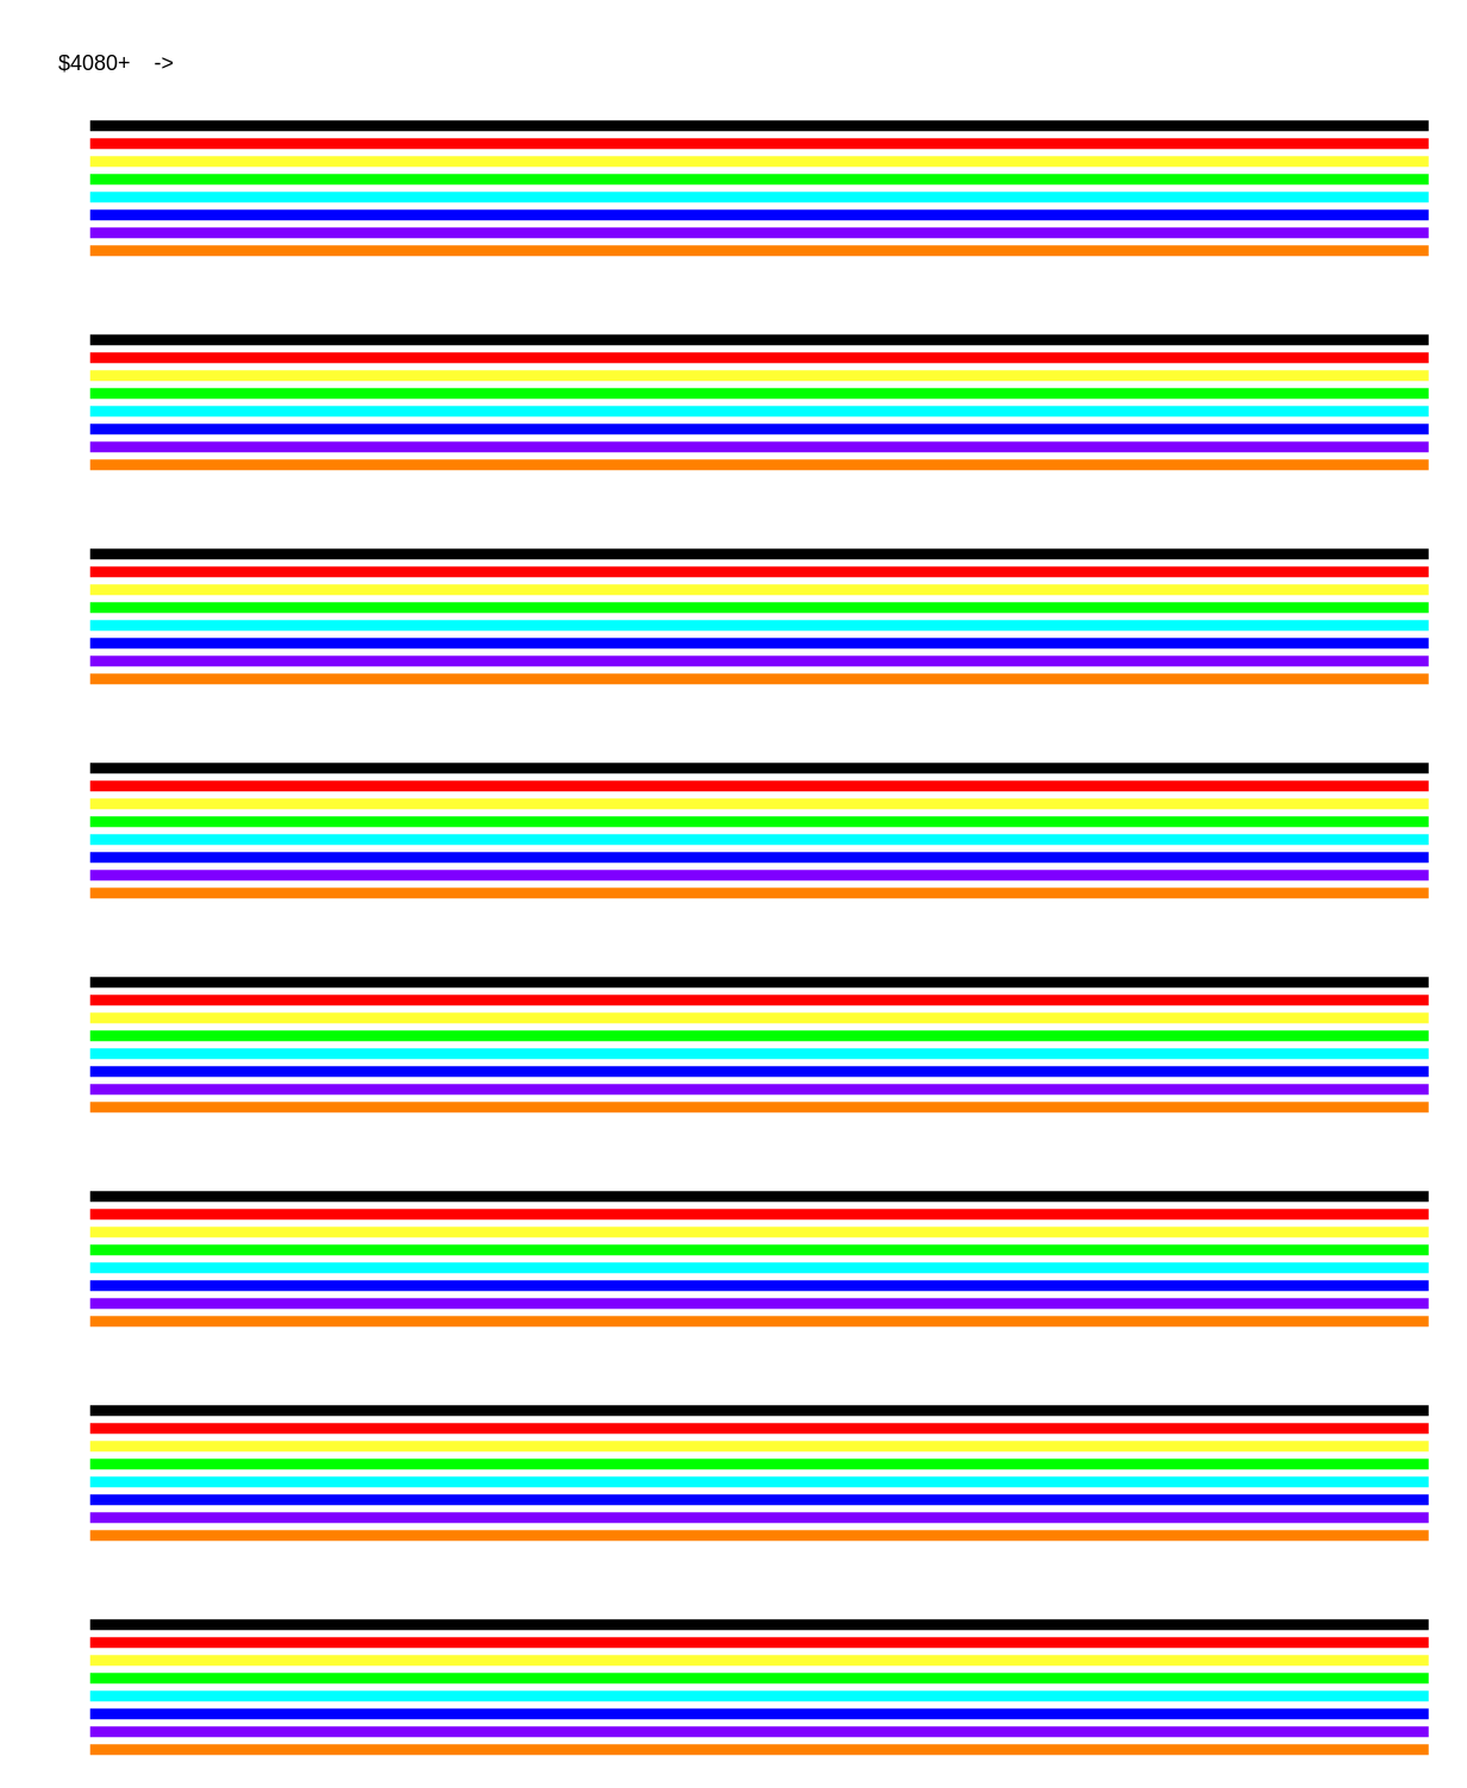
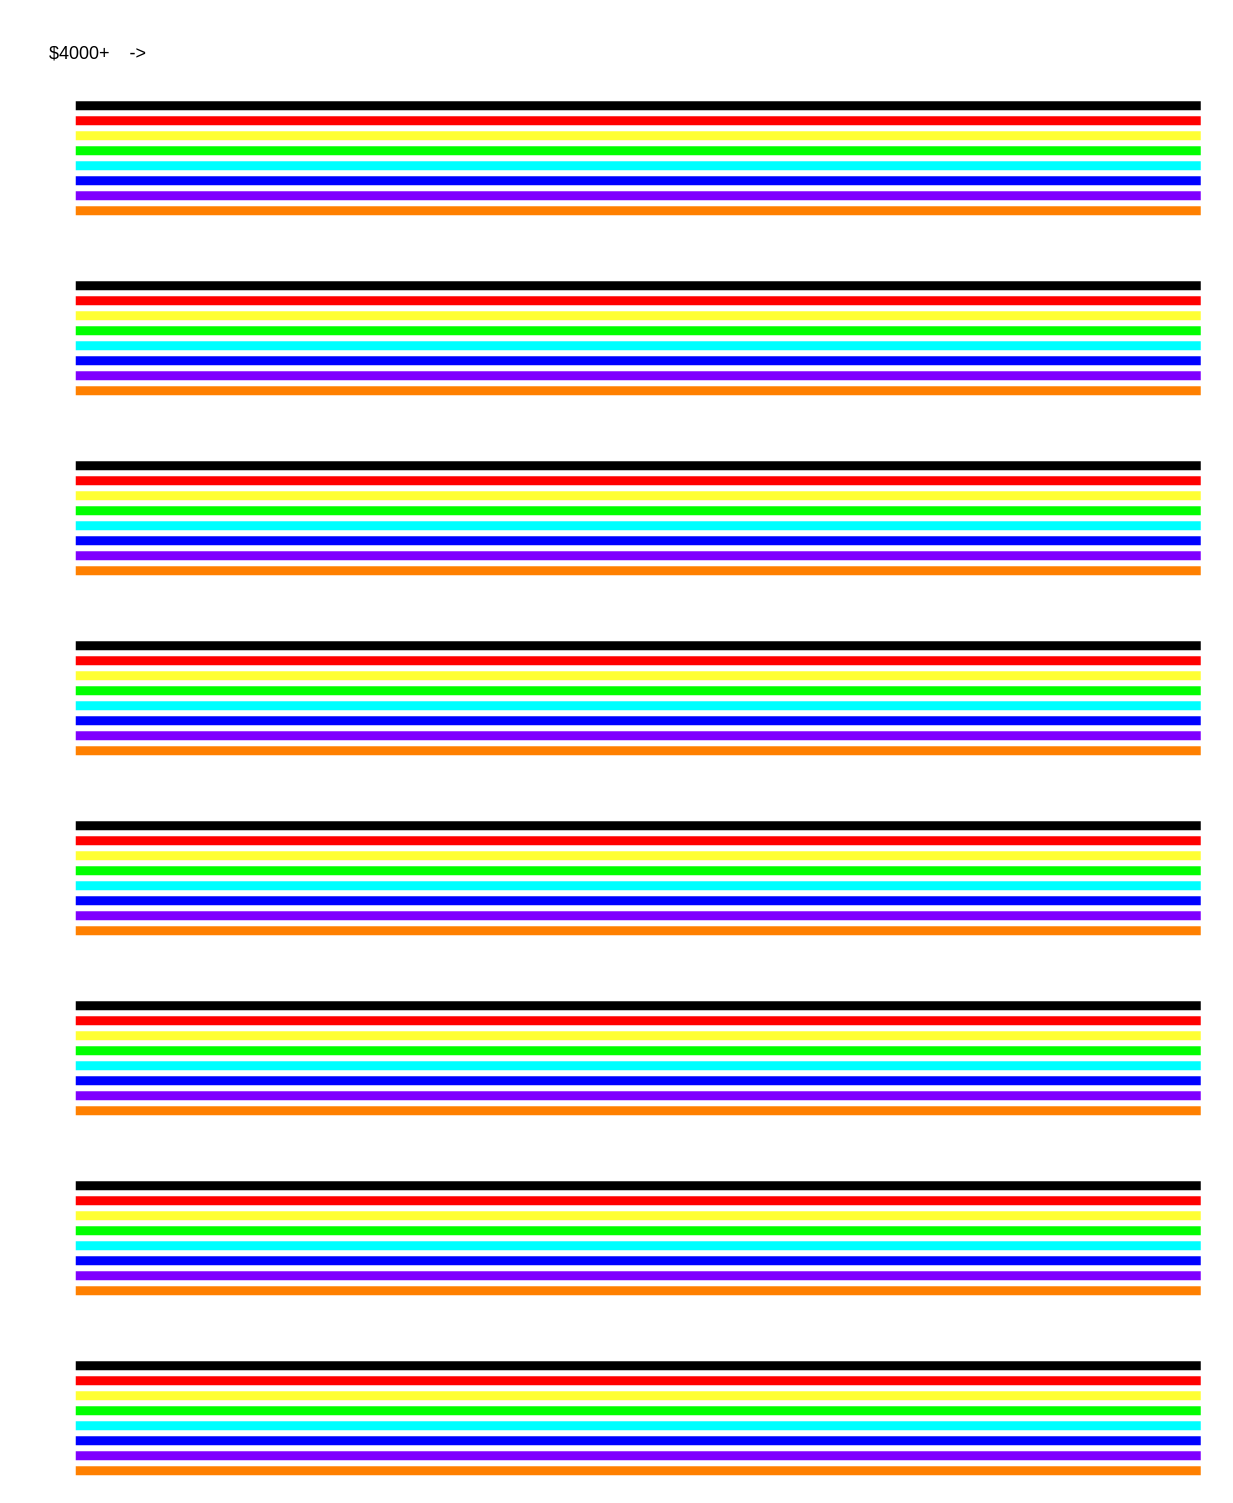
- <mxCell id="2" value="$4080+&amp;nbsp; &amp;nbsp; -&amp;gt;" style="text;html=1;align=center;verticalAlign=middle;whiteSpace=wrap;rounded=0;" vertex="1" parent="1"><mxGeometry x="20" y="20" width="90" height="30" as="geometry" /></mxCell>
+ <mxCell id="2" value="$4000+&amp;nbsp; &amp;nbsp; -&amp;gt;" style="text;html=1;align=center;verticalAlign=middle;whiteSpace=wrap;rounded=0;" vertex="1" parent="1"><mxGeometry x="20" y="20" width="90" height="30" as="geometry" /></mxCell>
